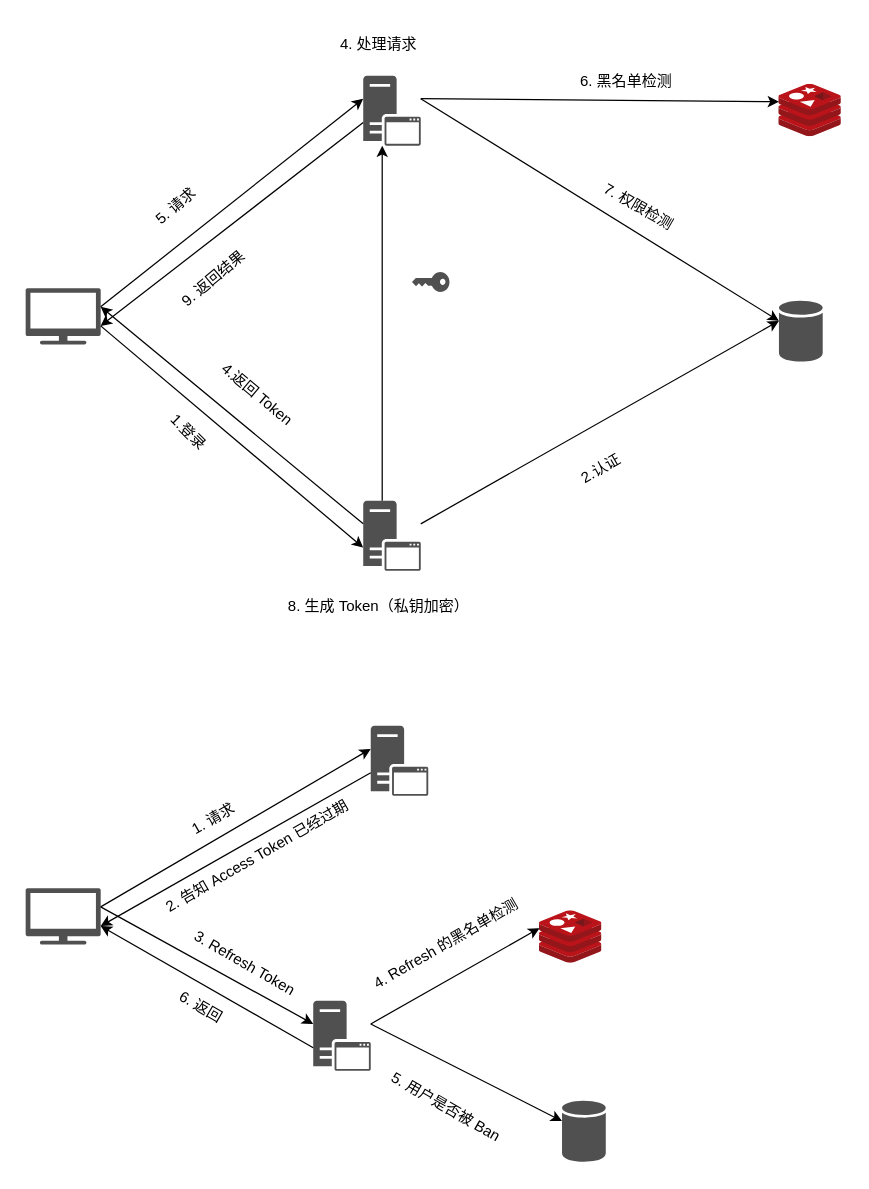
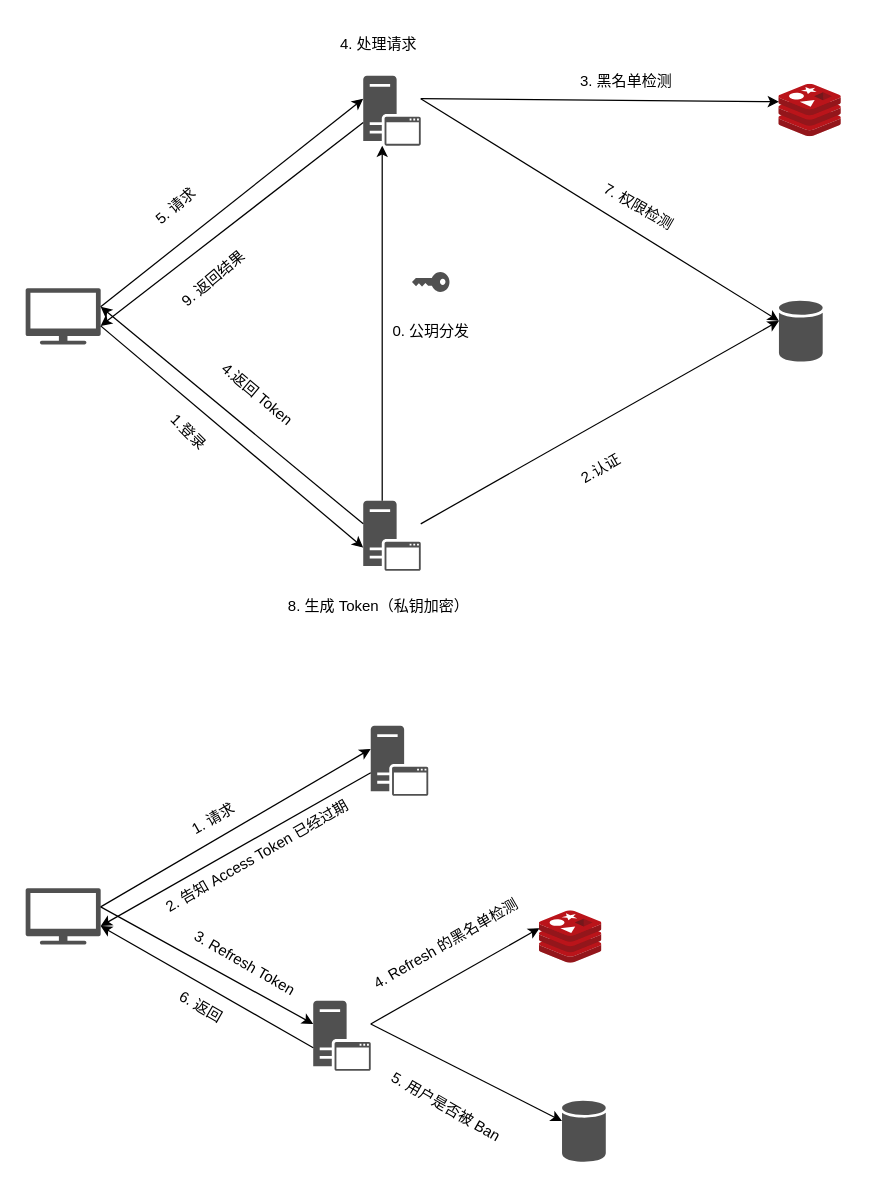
- <mxCell id="25" value="6. 黑名单检测" style="text;html=1;align=center;verticalAlign=middle;resizable=0;points=[];autosize=1;strokeColor=none;fillColor=none;" vertex="1" parent="1"><mxGeometry x="450" y="50" width="100" height="30" as="geometry" /></mxCell>
+ <mxCell id="25" value="3. 黑名单检测" style="text;html=1;align=center;verticalAlign=middle;resizable=0;points=[];autosize=1;strokeColor=none;fillColor=none;" vertex="1" parent="1"><mxGeometry x="450" y="50" width="100" height="30" as="geometry" /></mxCell>
+ <mxCell id="12" value="0. 公玥分发" style="text;html=1;align=center;verticalAlign=middle;resizable=0;points=[];autosize=1;strokeColor=none;fillColor=none;" parent="1" vertex="1"><mxGeometry x="304" y="249.5" width="80" height="30" as="geometry" /></mxCell>
